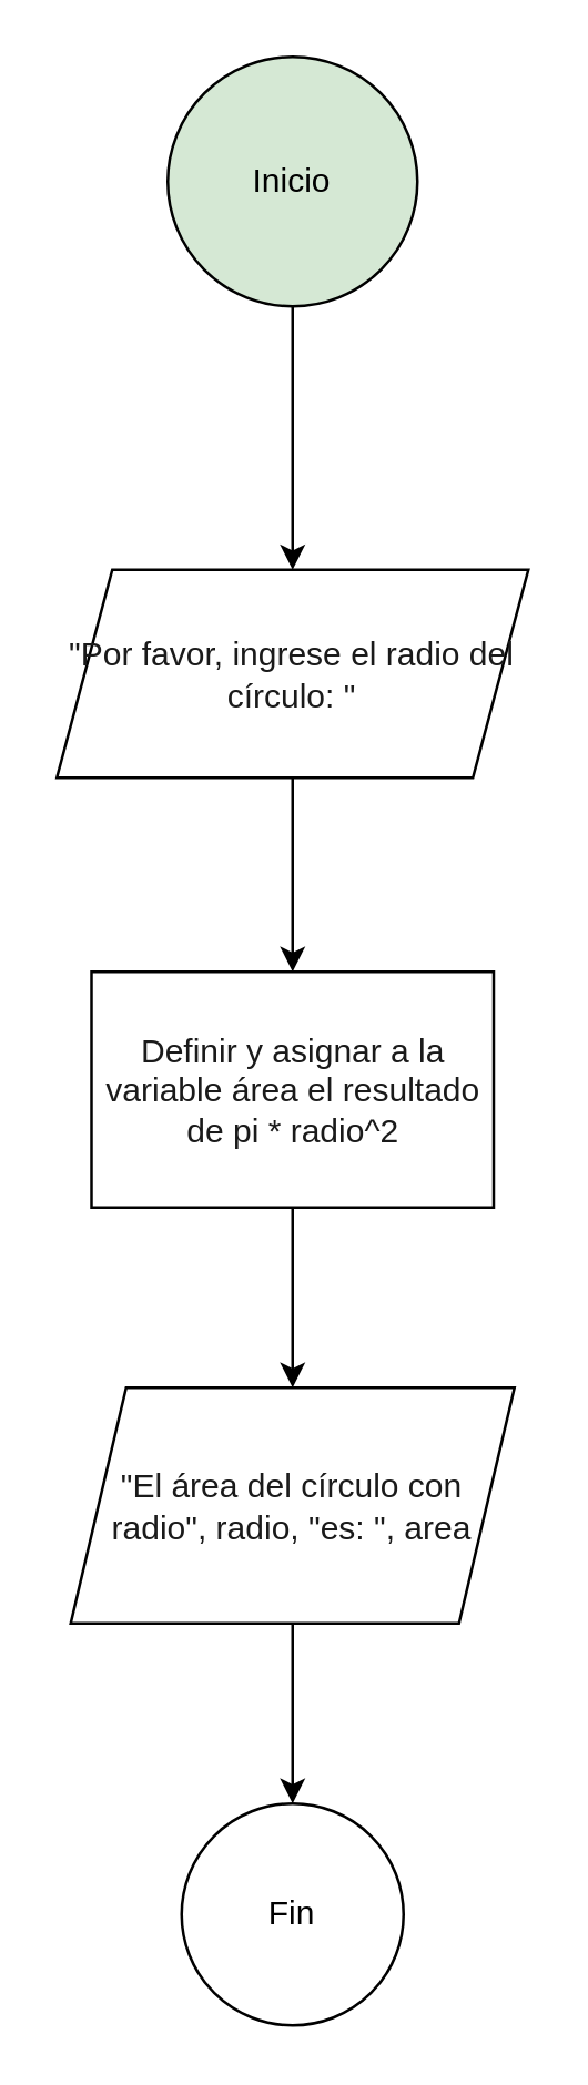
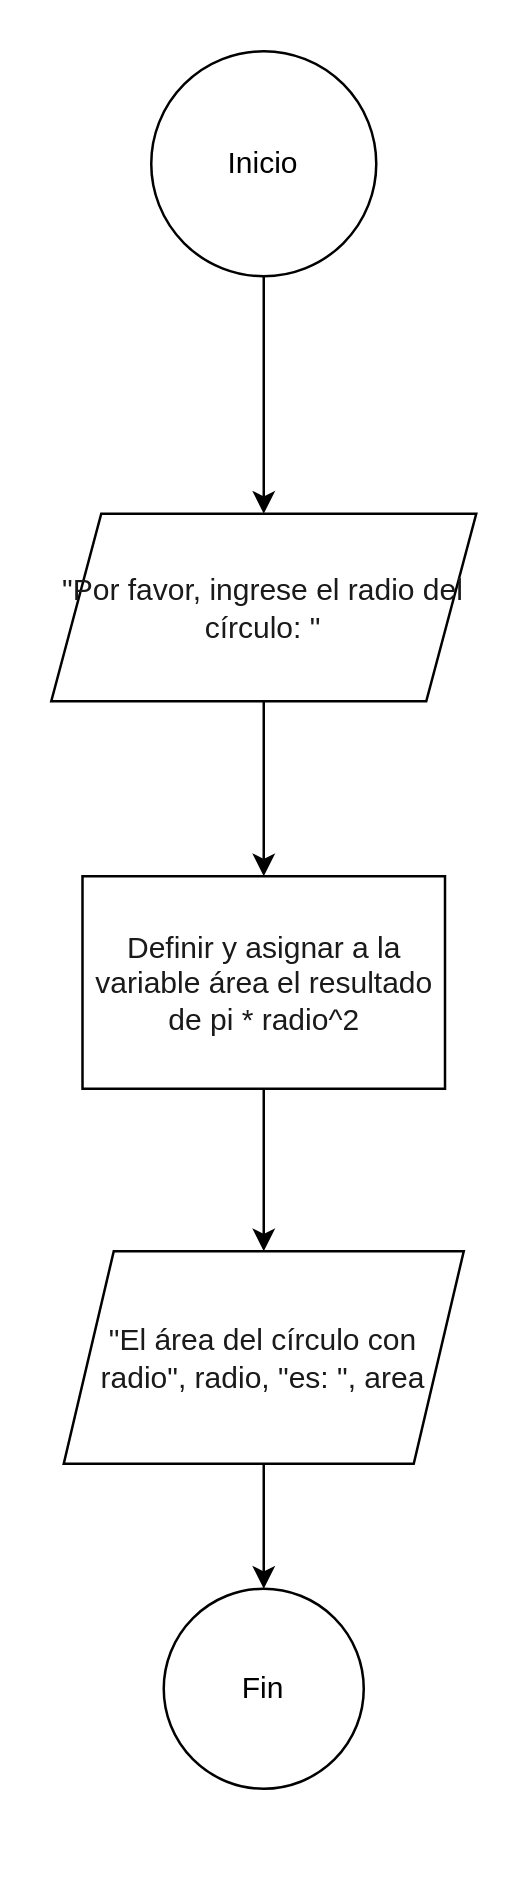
- <mxCell id="3" value="Inicio" style="ellipse;whiteSpace=wrap;html=1;aspect=fixed;fillColor=#d5e8d4;" vertex="1" parent="1"><mxGeometry x="60" y="20" width="90" height="90" as="geometry" /></mxCell>
+ <mxCell id="3" value="Inicio" style="ellipse;whiteSpace=wrap;html=1;aspect=fixed;" vertex="1" parent="1"><mxGeometry x="60" y="20" width="90" height="90" as="geometry" /></mxCell>
- <mxCell id="10" value="Fin" style="ellipse;whiteSpace=wrap;html=1;aspect=fixed;" vertex="1" parent="1"><mxGeometry x="65" y="650" width="80" height="80" as="geometry" /></mxCell>
+ <mxCell id="10" value="Fin" style="ellipse;whiteSpace=wrap;html=1;aspect=fixed;" vertex="1" parent="1"><mxGeometry x="65" y="635" width="80" height="80" as="geometry" /></mxCell>
